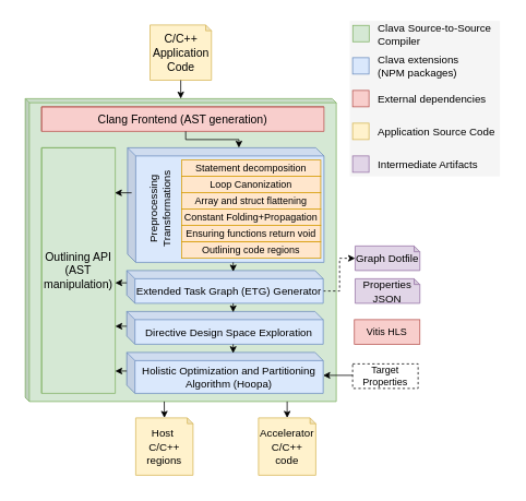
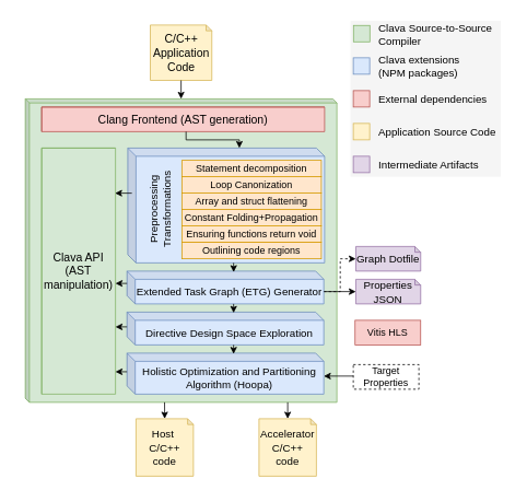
- <mxCell id="15" value="Outlining API (AST manipulation)" style="shape=cube;whiteSpace=wrap;html=1;boundedLbl=1;backgroundOutline=1;darkOpacity=0.05;darkOpacity2=0.1;size=0;fillColor=#d5e8d4;strokeColor=#82b366;fontSize=14;" parent="1" vertex="1"><mxGeometry x="50" y="180" width="90" height="300" as="geometry" /></mxCell>
+ <mxCell id="15" value="Clava API (AST manipulation)" style="shape=cube;whiteSpace=wrap;html=1;boundedLbl=1;backgroundOutline=1;darkOpacity=0.05;darkOpacity2=0.1;size=0;fillColor=#d5e8d4;strokeColor=#82b366;fontSize=14;" parent="1" vertex="1"><mxGeometry x="50" y="180" width="90" height="300" as="geometry" /></mxCell>
+ <mxCell id="23" style="edgeStyle=orthogonalEdgeStyle;rounded=0;orthogonalLoop=1;jettySize=auto;html=1;exitX=0;exitY=0;exitDx=240;exitDy=25;exitPerimeter=0;entryX=0;entryY=0.5;entryDx=0;entryDy=0;entryPerimeter=0;" parent="1" source="9" target="12" edge="1"><mxGeometry relative="1" as="geometry" /></mxCell>
- <mxCell id="3" value="&lt;font style=&quot;font-size: 13px;&quot;&gt;Host&amp;nbsp;&lt;/font&gt;&lt;div&gt;&lt;font style=&quot;font-size: 13px;&quot;&gt;C/C++ regions&lt;/font&gt;&lt;/div&gt;" style="shape=note;whiteSpace=wrap;html=1;backgroundOutline=1;darkOpacity=0.05;size=7;fillColor=#fff2cc;strokeColor=#d6b656;fontSize=14;" parent="1" vertex="1"><mxGeometry x="165" y="510" width="70" height="70" as="geometry" /></mxCell>
+ <mxCell id="3" value="&lt;font style=&quot;font-size: 13px;&quot;&gt;Host&amp;nbsp;&lt;/font&gt;&lt;div&gt;&lt;font style=&quot;font-size: 13px;&quot;&gt;C/C++ code&lt;/font&gt;&lt;/div&gt;" style="shape=note;whiteSpace=wrap;html=1;backgroundOutline=1;darkOpacity=0.05;size=7;fillColor=#fff2cc;strokeColor=#d6b656;fontSize=14;" parent="1" vertex="1"><mxGeometry x="165" y="510" width="70" height="70" as="geometry" /></mxCell>
